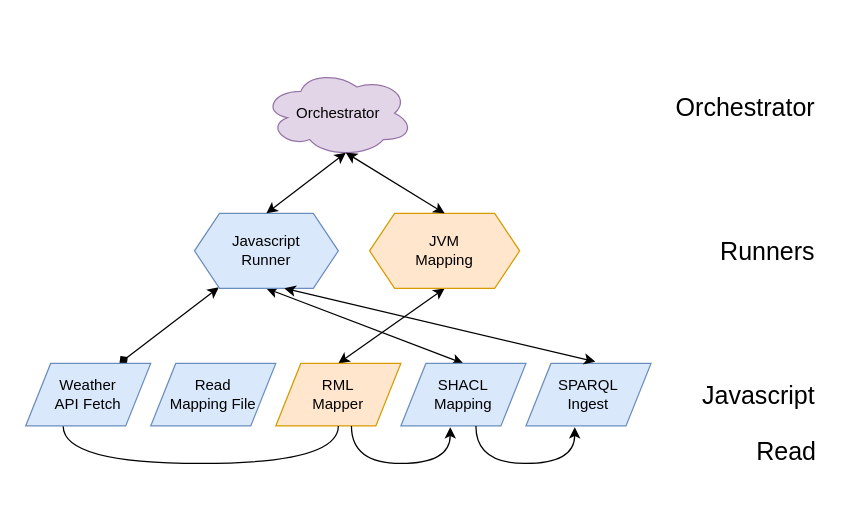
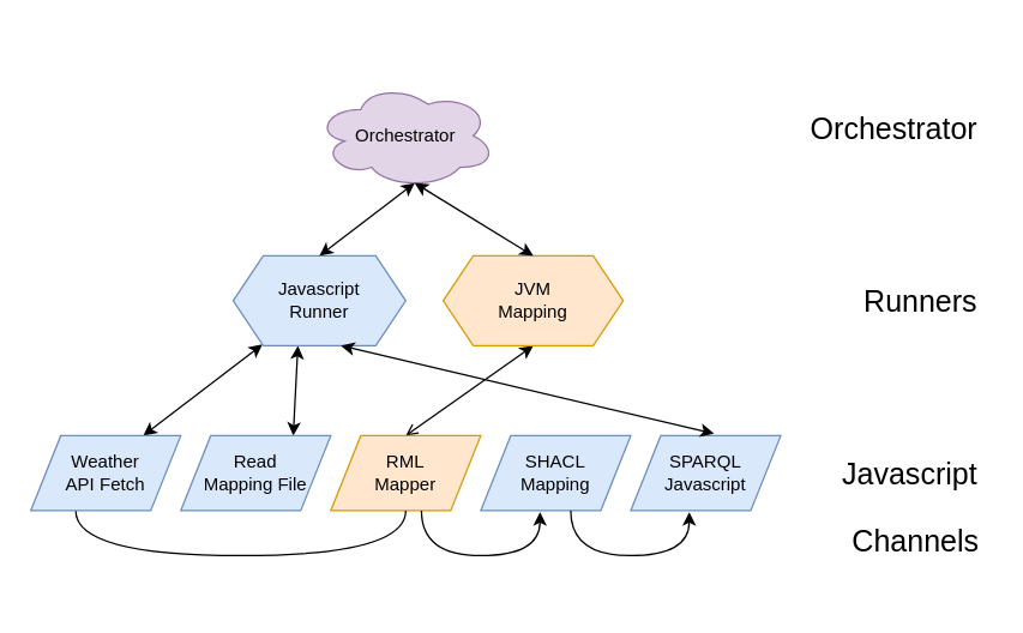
+ <mxCell id="9" style="edgeStyle=none;rounded=0;orthogonalLoop=1;jettySize=auto;html=1;exitX=0.375;exitY=1;exitDx=0;exitDy=0;entryX=0.75;entryY=0;entryDx=0;entryDy=0;startArrow=classic;startFill=1;" parent="1" source="12" target="13" edge="1"><mxGeometry relative="1" as="geometry" /></mxCell>
- <mxCell id="10" style="edgeStyle=none;rounded=0;orthogonalLoop=1;jettySize=auto;html=1;exitX=0.5;exitY=1;exitDx=0;exitDy=0;entryX=0.5;entryY=0;entryDx=0;entryDy=0;startArrow=classic;startFill=1;" parent="1" source="12" target="15" edge="1"><mxGeometry relative="1" as="geometry" /></mxCell>
- <mxCell id="11" style="rounded=0;orthogonalLoop=1;jettySize=auto;html=1;entryX=0.75;entryY=0;entryDx=0;entryDy=0;startArrow=classic;startFill=1;endArrow=diamond;" edge="1" parent="1" source="12" target="22"><mxGeometry relative="1" as="geometry" /></mxCell>
+ <mxCell id="11" style="rounded=0;orthogonalLoop=1;jettySize=auto;html=1;entryX=0.75;entryY=0;entryDx=0;entryDy=0;startArrow=classic;startFill=1;" edge="1" parent="1" source="12" target="22"><mxGeometry relative="1" as="geometry" /></mxCell>
- <mxCell id="7" style="edgeStyle=none;rounded=0;orthogonalLoop=1;jettySize=auto;html=1;exitX=0.5;exitY=1;exitDx=0;exitDy=0;entryX=0.5;entryY=0;entryDx=0;entryDy=0;startArrow=classic;startFill=1;" parent="1" source="8" target="16" edge="1"><mxGeometry relative="1" as="geometry" /></mxCell>
+ <mxCell id="7" style="edgeStyle=none;rounded=0;orthogonalLoop=1;jettySize=auto;html=1;exitX=0.5;exitY=1;exitDx=0;exitDy=0;entryX=0.5;entryY=0;entryDx=0;entryDy=0;startArrow=classic;startFill=1;endArrow=open;" parent="1" source="8" target="16" edge="1"><mxGeometry relative="1" as="geometry" /></mxCell>
- <mxCell id="14" value="SPARQL&lt;div&gt;Ingest&lt;/div&gt;" style="shape=parallelogram;perimeter=parallelogramPerimeter;whiteSpace=wrap;html=1;fixedSize=1;fillColor=#dae8fc;strokeColor=#6c8ebf;" parent="1" vertex="1"><mxGeometry x="420" y="290" width="100" height="50" as="geometry" /></mxCell>
+ <mxCell id="14" value="SPARQL&lt;div&gt;Javascript&lt;/div&gt;" style="shape=parallelogram;perimeter=parallelogramPerimeter;whiteSpace=wrap;html=1;fixedSize=1;fillColor=#dae8fc;strokeColor=#6c8ebf;" parent="1" vertex="1"><mxGeometry x="420" y="290" width="100" height="50" as="geometry" /></mxCell>
- <mxCell id="2" value="&lt;span style=&quot;font-size: 20px;&quot;&gt;Read&amp;nbsp;&lt;/span&gt;" style="rounded=0;whiteSpace=wrap;html=1;align=right;fillColor=none;strokeColor=none;" parent="1" vertex="1"><mxGeometry x="20" y="320" width="640" height="80" as="geometry" /></mxCell>
+ <mxCell id="2" value="&lt;span style=&quot;font-size: 20px;&quot;&gt;Channels&amp;nbsp;&lt;/span&gt;" style="rounded=0;whiteSpace=wrap;html=1;align=right;fillColor=none;strokeColor=none;" parent="1" vertex="1"><mxGeometry x="20" y="320" width="640" height="80" as="geometry" /></mxCell>
